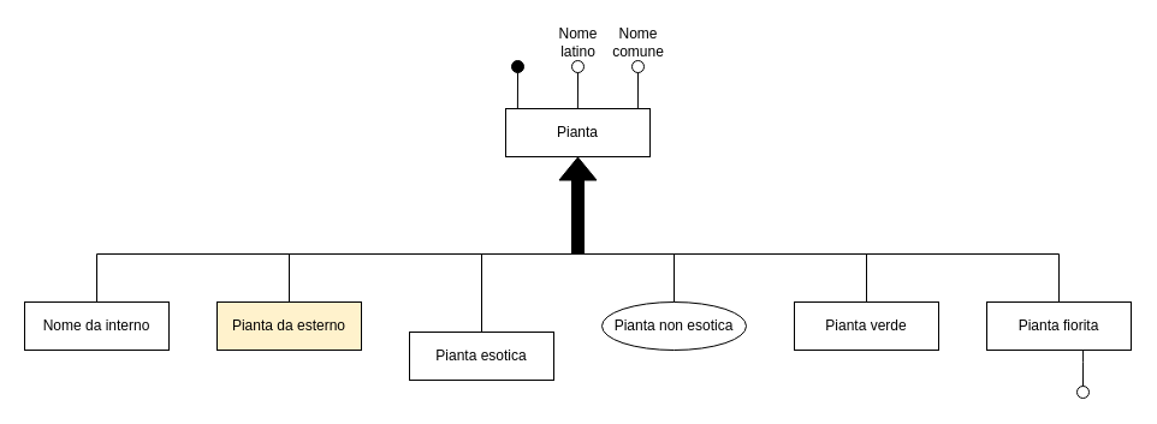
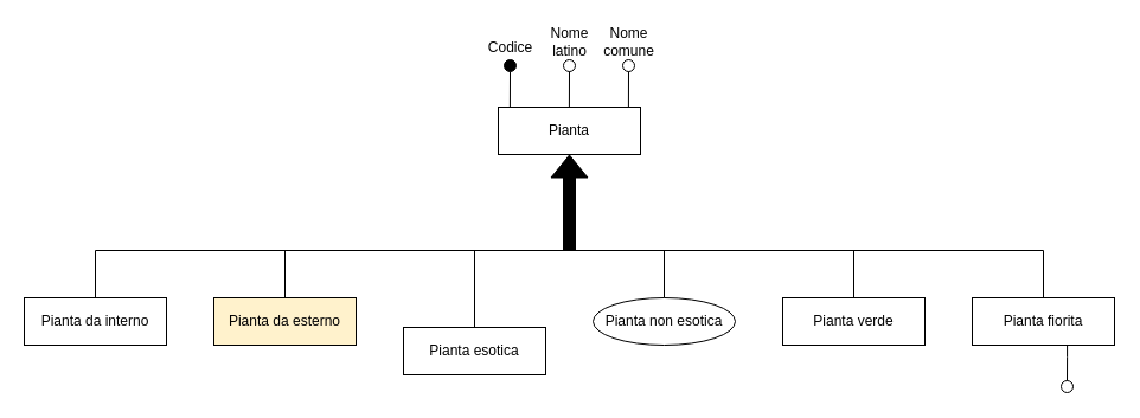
+ <mxCell id="19" value="Codice" style="text;html=1;align=center;verticalAlign=middle;resizable=0;points=[];autosize=1;strokeColor=none;fillColor=none;" parent="1" vertex="1"><mxGeometry x="405" y="30" width="50" height="20" as="geometry" /></mxCell>
- <mxCell id="2" value="Nome da interno" style="rounded=0;whiteSpace=wrap;html=1;strokeWidth=1;perimeterSpacing=0;" parent="1" vertex="1"><mxGeometry x="20" y="251" width="120" height="40" as="geometry" /></mxCell>
+ <mxCell id="2" value="Pianta da interno" style="rounded=0;whiteSpace=wrap;html=1;strokeWidth=1;perimeterSpacing=0;" parent="1" vertex="1"><mxGeometry x="20" y="251" width="120" height="40" as="geometry" /></mxCell>
